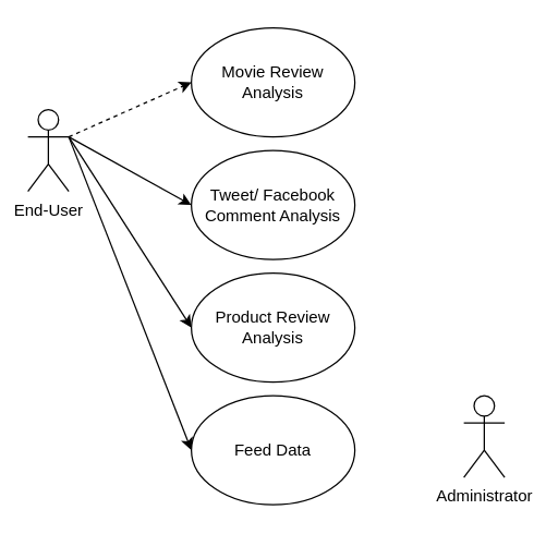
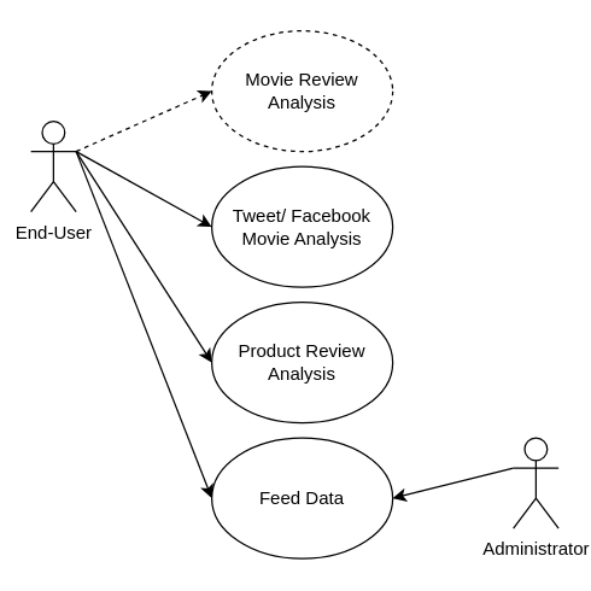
- <mxCell id="3" value="Movie Review Analysis" style="ellipse;whiteSpace=wrap;html=1;" vertex="1" parent="1"><mxGeometry x="140" y="20" width="120" height="80" as="geometry" /></mxCell>
+ <mxCell id="3" value="Movie Review Analysis" style="ellipse;whiteSpace=wrap;html=1;dashed=1;" vertex="1" parent="1"><mxGeometry x="140" y="20" width="120" height="80" as="geometry" /></mxCell>
- <mxCell id="4" value="Tweet/ Facebook Comment Analysis" style="ellipse;whiteSpace=wrap;html=1;" vertex="1" parent="1"><mxGeometry x="140" y="110" width="120" height="80" as="geometry" /></mxCell>
+ <mxCell id="4" value="Tweet/ Facebook Movie Analysis" style="ellipse;whiteSpace=wrap;html=1;" vertex="1" parent="1"><mxGeometry x="140" y="110" width="120" height="80" as="geometry" /></mxCell>
+ <mxCell id="12" value="" style="endArrow=classic;html=1;exitX=0;exitY=0.333;exitDx=0;exitDy=0;exitPerimeter=0;entryX=1;entryY=0.5;entryDx=0;entryDy=0;" edge="1" parent="1" source="9" target="10"><mxGeometry width="50" height="50" relative="1" as="geometry"><mxPoint x="310" y="330" as="sourcePoint" /><mxPoint x="360" y="280" as="targetPoint" /></mxGeometry></mxCell>
